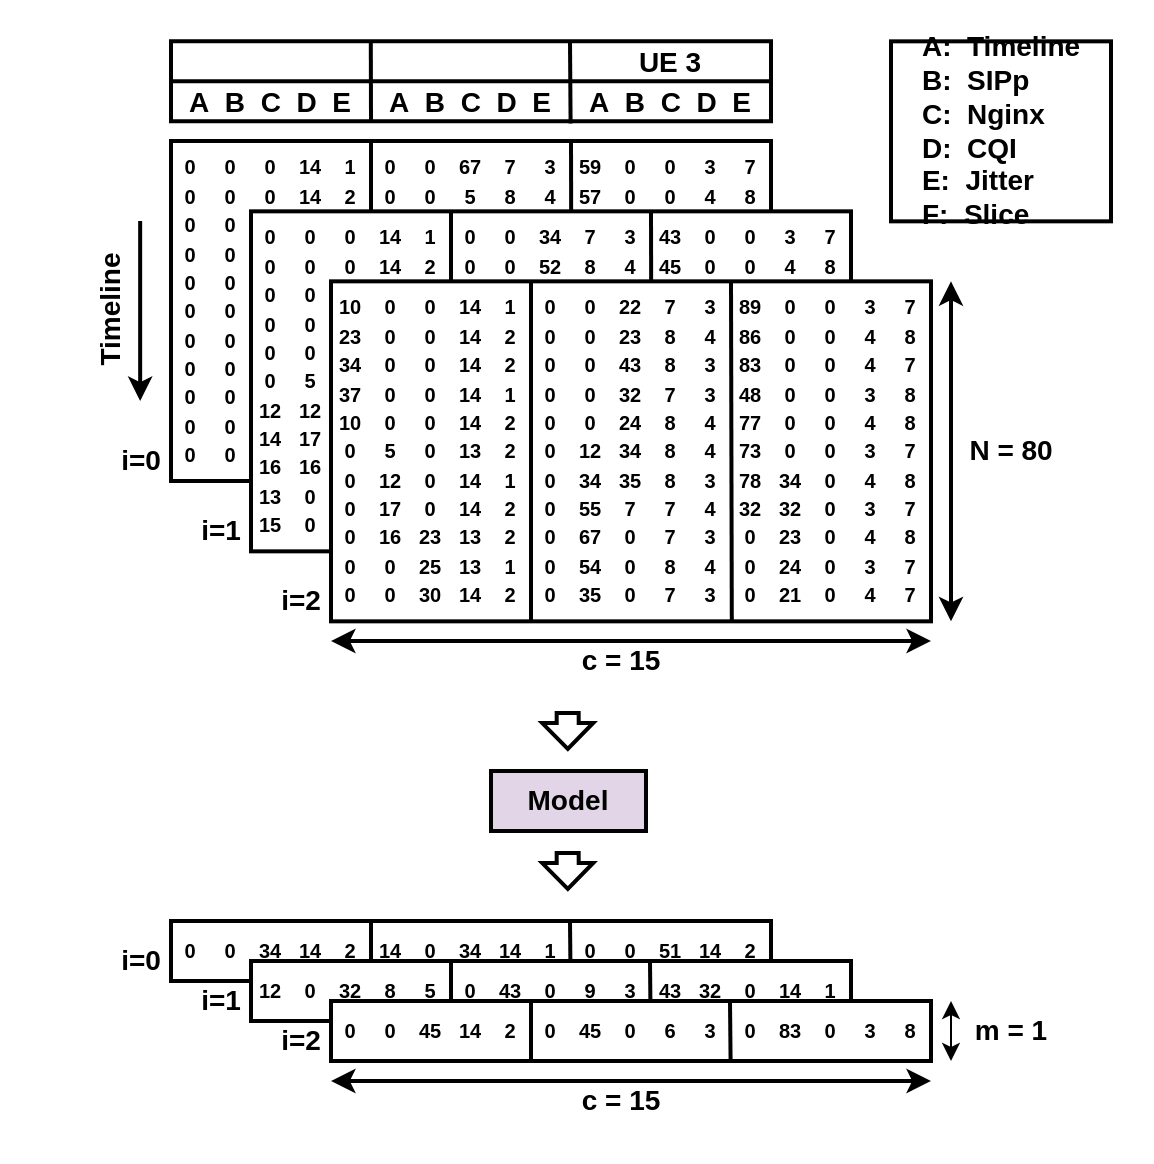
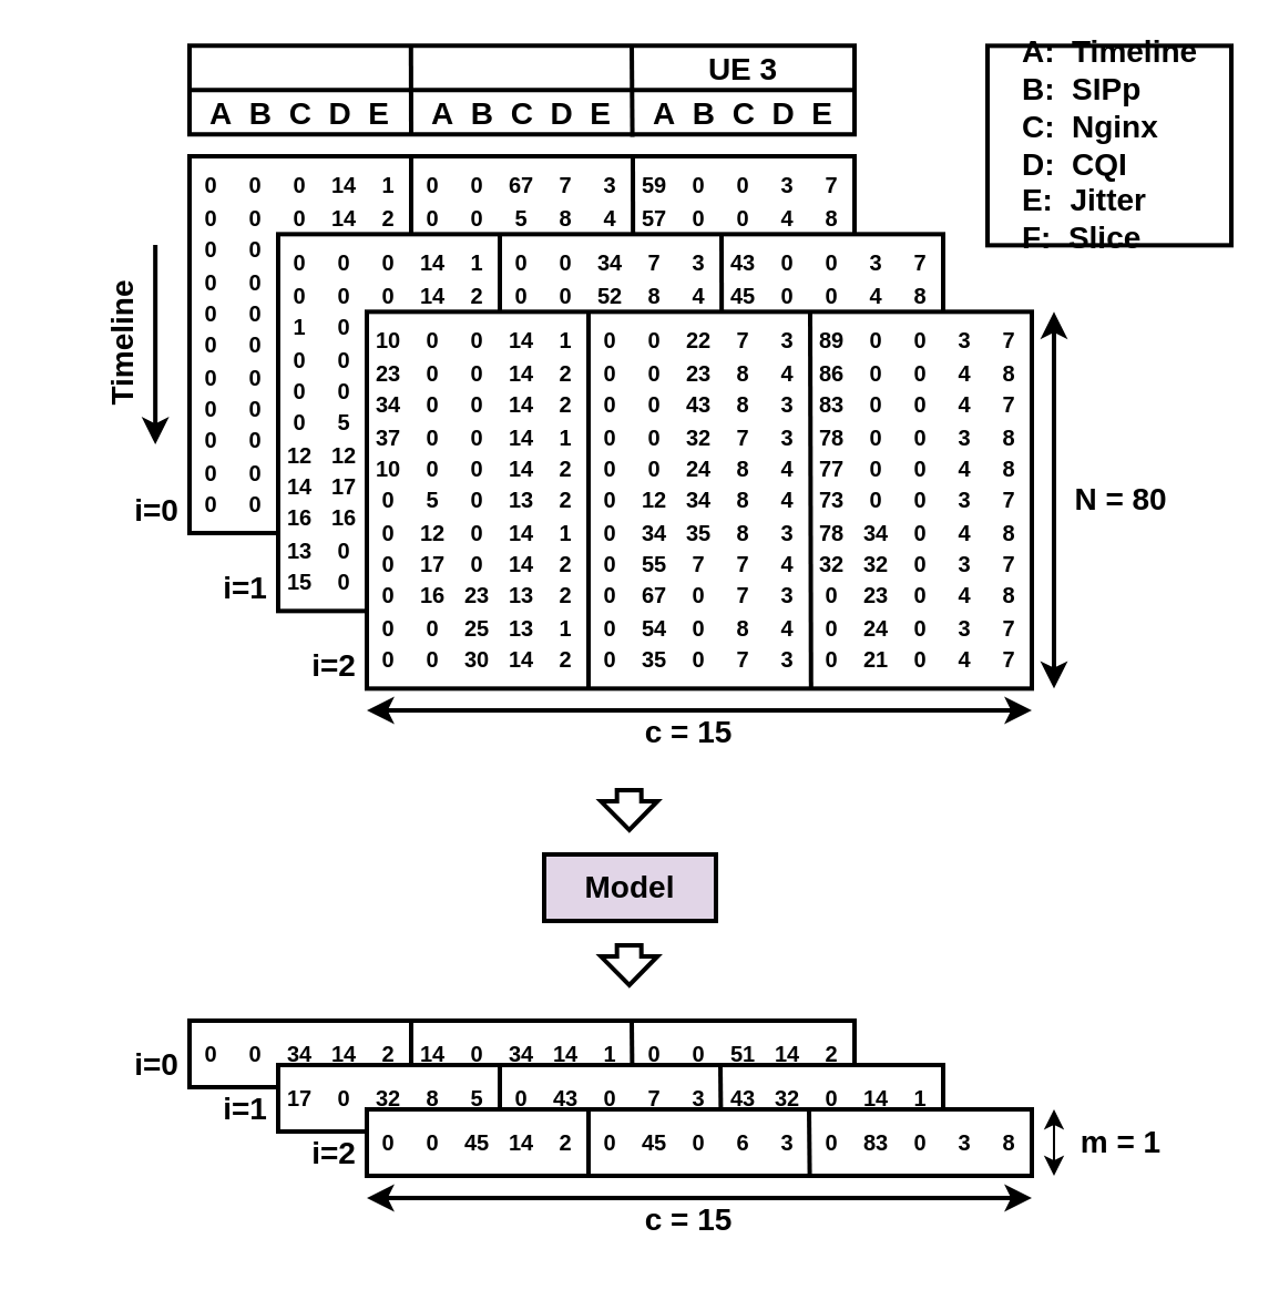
- <mxCell id="40" value="&lt;span style=&quot;font-size: 10px&quot;&gt;&lt;b&gt;0&lt;br&gt;0&lt;br&gt;0&lt;br&gt;0&lt;br&gt;0&lt;br&gt;0&lt;br&gt;12&lt;br&gt;14&lt;br&gt;16&lt;br&gt;13&lt;br&gt;15&lt;br&gt;&lt;/b&gt;&lt;/span&gt;" style="text;html=1;strokeColor=none;fillColor=none;align=center;verticalAlign=middle;whiteSpace=wrap;rounded=0;" parent="1" vertex="1"><mxGeometry x="125" y="110.17" width="20" height="160" as="geometry" /></mxCell>
+ <mxCell id="40" value="&lt;span style=&quot;font-size: 10px&quot;&gt;&lt;b&gt;0&lt;br&gt;0&lt;br&gt;1&lt;br&gt;0&lt;br&gt;0&lt;br&gt;0&lt;br&gt;12&lt;br&gt;14&lt;br&gt;16&lt;br&gt;13&lt;br&gt;15&lt;br&gt;&lt;/b&gt;&lt;/span&gt;" style="text;html=1;strokeColor=none;fillColor=none;align=center;verticalAlign=middle;whiteSpace=wrap;rounded=0;" parent="1" vertex="1"><mxGeometry x="125" y="110.17" width="20" height="160" as="geometry" /></mxCell>
- <mxCell id="68" value="&lt;span style=&quot;font-size: 10px&quot;&gt;&lt;b&gt;89&lt;br&gt;86&lt;br&gt;83&lt;br&gt;48&lt;br&gt;77&lt;br&gt;73&lt;br&gt;78&lt;br&gt;32&lt;br&gt;0&lt;br&gt;0&lt;br&gt;0&lt;br&gt;&lt;/b&gt;&lt;/span&gt;" style="text;html=1;strokeColor=none;fillColor=none;align=center;verticalAlign=middle;whiteSpace=wrap;rounded=0;" parent="1" vertex="1"><mxGeometry x="365" y="145.17" width="20" height="160" as="geometry" /></mxCell>
+ <mxCell id="68" value="&lt;span style=&quot;font-size: 10px&quot;&gt;&lt;b&gt;89&lt;br&gt;86&lt;br&gt;83&lt;br&gt;78&lt;br&gt;77&lt;br&gt;73&lt;br&gt;78&lt;br&gt;32&lt;br&gt;0&lt;br&gt;0&lt;br&gt;0&lt;br&gt;&lt;/b&gt;&lt;/span&gt;" style="text;html=1;strokeColor=none;fillColor=none;align=center;verticalAlign=middle;whiteSpace=wrap;rounded=0;" parent="1" vertex="1"><mxGeometry x="365" y="145.17" width="20" height="160" as="geometry" /></mxCell>
- <mxCell id="97" value="&lt;b&gt;12&lt;/b&gt;" style="text;html=1;strokeColor=none;fillColor=none;align=center;verticalAlign=middle;whiteSpace=wrap;rounded=0;fontSize=10;" parent="1" vertex="1"><mxGeometry x="125" y="480" width="20" height="30" as="geometry" /></mxCell>
+ <mxCell id="97" value="&lt;b&gt;17&lt;/b&gt;" style="text;html=1;strokeColor=none;fillColor=none;align=center;verticalAlign=middle;whiteSpace=wrap;rounded=0;fontSize=10;" parent="1" vertex="1"><mxGeometry x="125" y="480" width="20" height="30" as="geometry" /></mxCell>
- <mxCell id="107" value="&lt;b&gt;9&lt;/b&gt;" style="text;html=1;strokeColor=none;fillColor=none;align=center;verticalAlign=middle;whiteSpace=wrap;rounded=0;fontSize=10;" parent="1" vertex="1"><mxGeometry x="285" y="480" width="20" height="30" as="geometry" /></mxCell>
+ <mxCell id="107" value="&lt;b&gt;7&lt;/b&gt;" style="text;html=1;strokeColor=none;fillColor=none;align=center;verticalAlign=middle;whiteSpace=wrap;rounded=0;fontSize=10;" parent="1" vertex="1"><mxGeometry x="285" y="480" width="20" height="30" as="geometry" /></mxCell>
